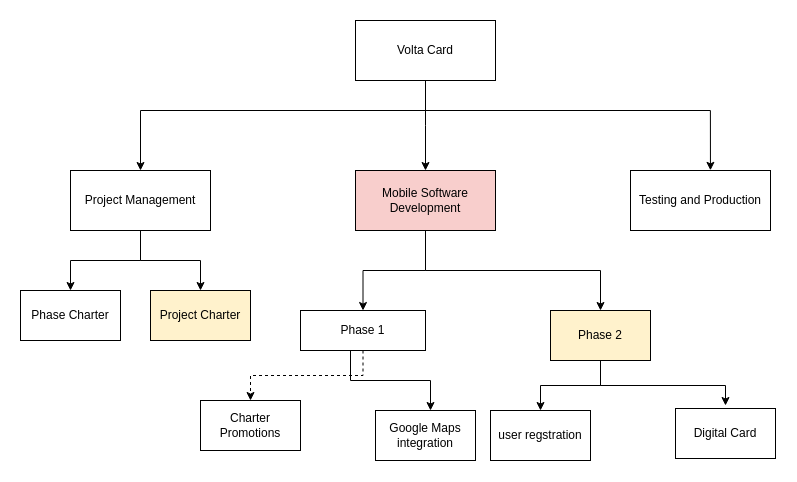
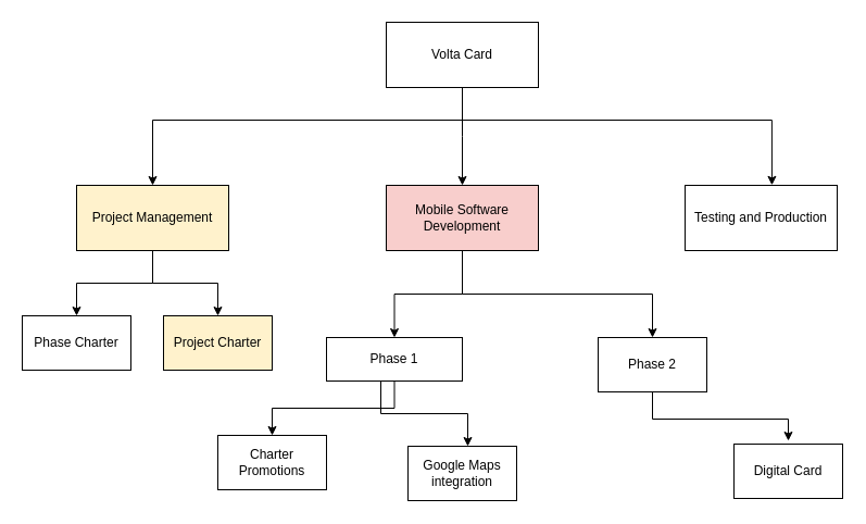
- <mxCell id="11" value="Project Management" style="rounded=0;whiteSpace=wrap;html=1;" vertex="1" parent="1"><mxGeometry x="70" y="170" width="140" height="60" as="geometry" /></mxCell>
+ <mxCell id="11" value="Project Management" style="rounded=0;whiteSpace=wrap;html=1;fillColor=#fff2cc;" vertex="1" parent="1"><mxGeometry x="70" y="170" width="140" height="60" as="geometry" /></mxCell>
- <mxCell id="24" value="Phase 2" style="rounded=0;whiteSpace=wrap;html=1;fillColor=#fff2cc;" vertex="1" parent="1"><mxGeometry x="550" y="310" width="100" height="50" as="geometry" /></mxCell>
+ <mxCell id="24" value="Phase 2" style="rounded=0;whiteSpace=wrap;html=1;" vertex="1" parent="1"><mxGeometry x="550" y="310" width="100" height="50" as="geometry" /></mxCell>
- <mxCell id="17" style="edgeStyle=orthogonalEdgeStyle;rounded=0;orthogonalLoop=1;jettySize=auto;html=1;dashed=1;" edge="1" parent="1" source="19" target="15"><mxGeometry relative="1" as="geometry" /></mxCell>
+ <mxCell id="17" style="edgeStyle=orthogonalEdgeStyle;rounded=0;orthogonalLoop=1;jettySize=auto;html=1;" edge="1" parent="1" source="19" target="15"><mxGeometry relative="1" as="geometry" /></mxCell>
- <mxCell id="22" style="edgeStyle=orthogonalEdgeStyle;rounded=0;orthogonalLoop=1;jettySize=auto;html=1;" edge="1" parent="1" source="24" target="20"><mxGeometry relative="1" as="geometry" /></mxCell>
- <mxCell id="20" value="user regstration" style="rounded=0;whiteSpace=wrap;html=1;" vertex="1" parent="1"><mxGeometry x="490" y="410" width="100" height="50" as="geometry" /></mxCell>
